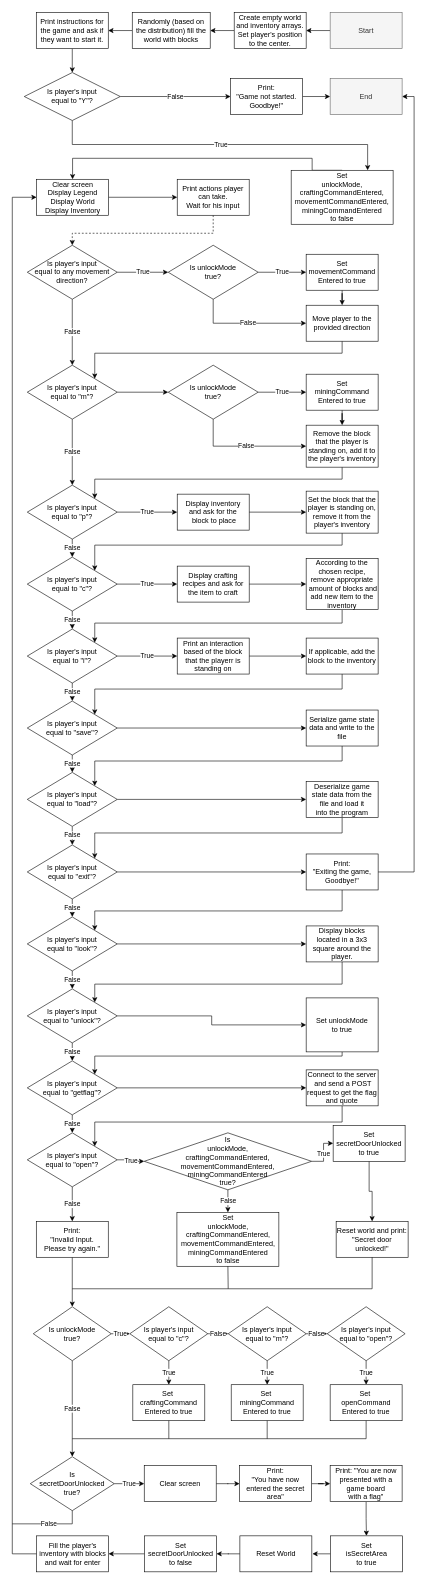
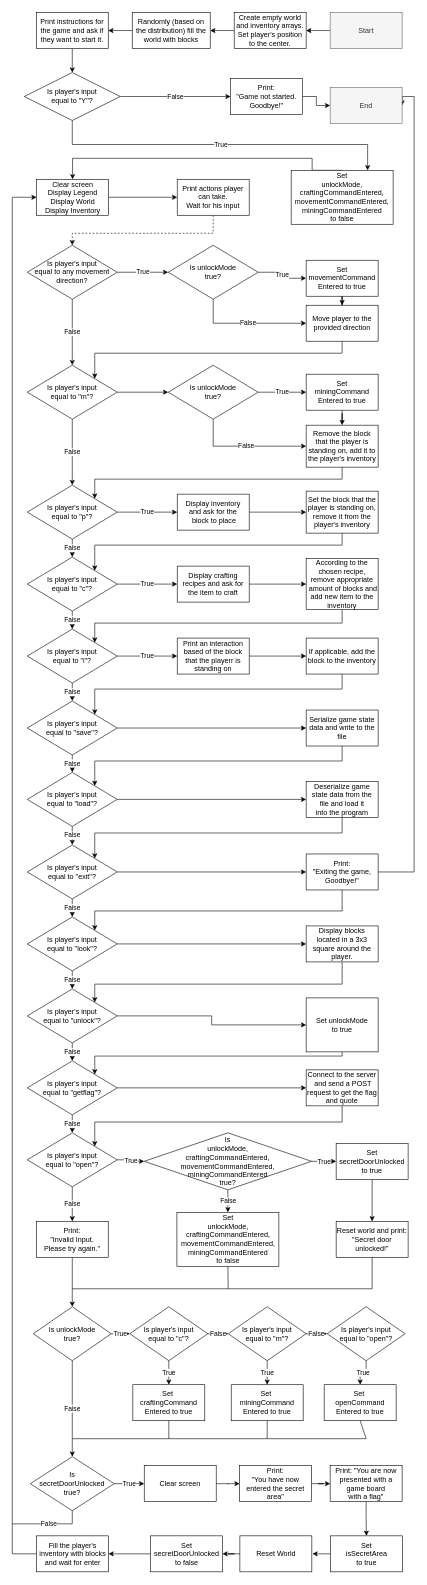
- <mxCell id="140" value="End" style="rounded=0;whiteSpace=wrap;html=1;fillColor=#f5f5f5;fontColor=#333333;strokeColor=#666666;" vertex="1" parent="1"><mxGeometry x="550" y="130" width="120" height="60" as="geometry" /></mxCell>
+ <mxCell id="140" value="End" style="rounded=0;whiteSpace=wrap;html=1;fillColor=#f5f5f5;fontColor=#333333;strokeColor=#666666;" vertex="1" parent="1"><mxGeometry x="550" y="145" width="120" height="60" as="geometry" /></mxCell>
- <mxCell id="59" value="Set movementCommand&lt;br&gt;Entered to true" style="rounded=0;whiteSpace=wrap;html=1;" vertex="1" parent="1"><mxGeometry x="510" y="423" width="120" height="60" as="geometry" /></mxCell>
+ <mxCell id="59" value="Set movementCommand&lt;br&gt;Entered to true" style="rounded=0;whiteSpace=wrap;html=1;" vertex="1" parent="1"><mxGeometry x="510" y="433" width="120" height="60" as="geometry" /></mxCell>
- <mxCell id="100" value="Set&lt;br&gt;secretDoorUnlocked to true" style="rounded=0;whiteSpace=wrap;html=1;" vertex="1" parent="1"><mxGeometry x="555" y="1875.5" width="120" height="60" as="geometry" /></mxCell>
+ <mxCell id="100" value="Set&lt;br&gt;secretDoorUnlocked to true" style="rounded=0;whiteSpace=wrap;html=1;" vertex="1" parent="1"><mxGeometry x="560" y="1905.5" width="120" height="60" as="geometry" /></mxCell>
- <mxCell id="120" value="Set&amp;nbsp;&lt;br&gt;openCommand Entered to true" style="rounded=0;whiteSpace=wrap;html=1;" vertex="1" parent="1"><mxGeometry x="550" y="2308" width="120" height="60" as="geometry" /></mxCell>
+ <mxCell id="120" value="Set&amp;nbsp;&lt;br&gt;openCommand Entered to true" style="rounded=0;whiteSpace=wrap;html=1;" vertex="1" parent="1"><mxGeometry x="540" y="2308" width="120" height="60" as="geometry" /></mxCell>
- <mxCell id="137" value="Set secretDoorUnlocked to false" style="rounded=0;whiteSpace=wrap;html=1;" vertex="1" parent="1"><mxGeometry x="240.5" y="2560" width="120" height="60" as="geometry" /></mxCell>
+ <mxCell id="137" value="Set secretDoorUnlocked to false" style="rounded=0;whiteSpace=wrap;html=1;" vertex="1" parent="1"><mxGeometry x="250.5" y="2560" width="120" height="60" as="geometry" /></mxCell>
